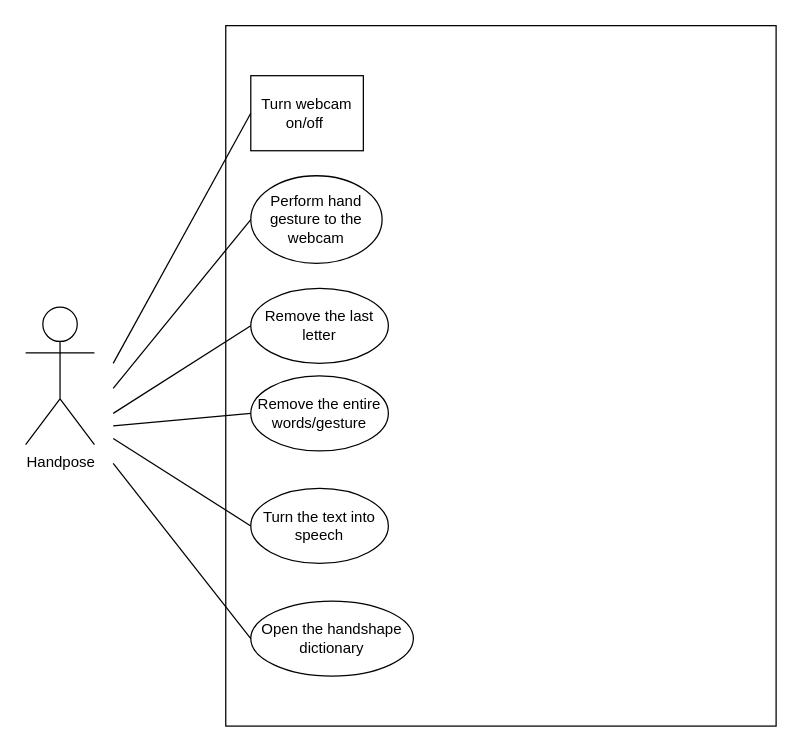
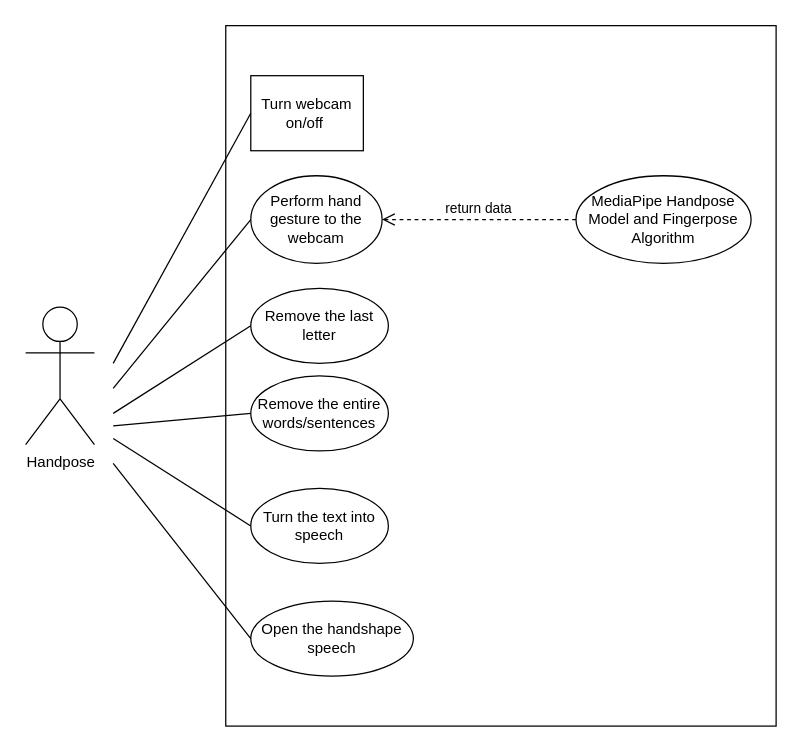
+ <mxCell id="17" value="return data" style="html=1;verticalAlign=bottom;endArrow=open;dashed=1;endSize=8;edgeStyle=elbowEdgeStyle;elbow=vertical;curved=0;rounded=0;entryX=1;entryY=0.5;entryDx=0;entryDy=0;" edge="1" parent="1" source="5" target="6"><mxGeometry relative="1" as="geometry"><mxPoint x="450" y="174.41" as="sourcePoint" /><mxPoint x="370" y="174.41" as="targetPoint" /></mxGeometry></mxCell>
+ <mxCell id="5" value="MediaPipe Handpose Model and Fingerpose Algorithm" style="ellipse;whiteSpace=wrap;html=1;" vertex="1" parent="1"><mxGeometry x="460" y="140" width="140" height="70" as="geometry" /></mxCell>
- <mxCell id="8" value="Remove the entire words/gesture" style="ellipse;whiteSpace=wrap;html=1;" vertex="1" parent="1"><mxGeometry x="200" y="300" width="110" height="60" as="geometry" /></mxCell>
+ <mxCell id="8" value="Remove the entire words/sentences" style="ellipse;whiteSpace=wrap;html=1;" vertex="1" parent="1"><mxGeometry x="200" y="300" width="110" height="60" as="geometry" /></mxCell>
- <mxCell id="10" value="Open the handshape dictionary" style="ellipse;whiteSpace=wrap;html=1;" vertex="1" parent="1"><mxGeometry x="200" y="480" width="130" height="60" as="geometry" /></mxCell>
+ <mxCell id="10" value="Open the handshape speech" style="ellipse;whiteSpace=wrap;html=1;" vertex="1" parent="1"><mxGeometry x="200" y="480" width="130" height="60" as="geometry" /></mxCell>
